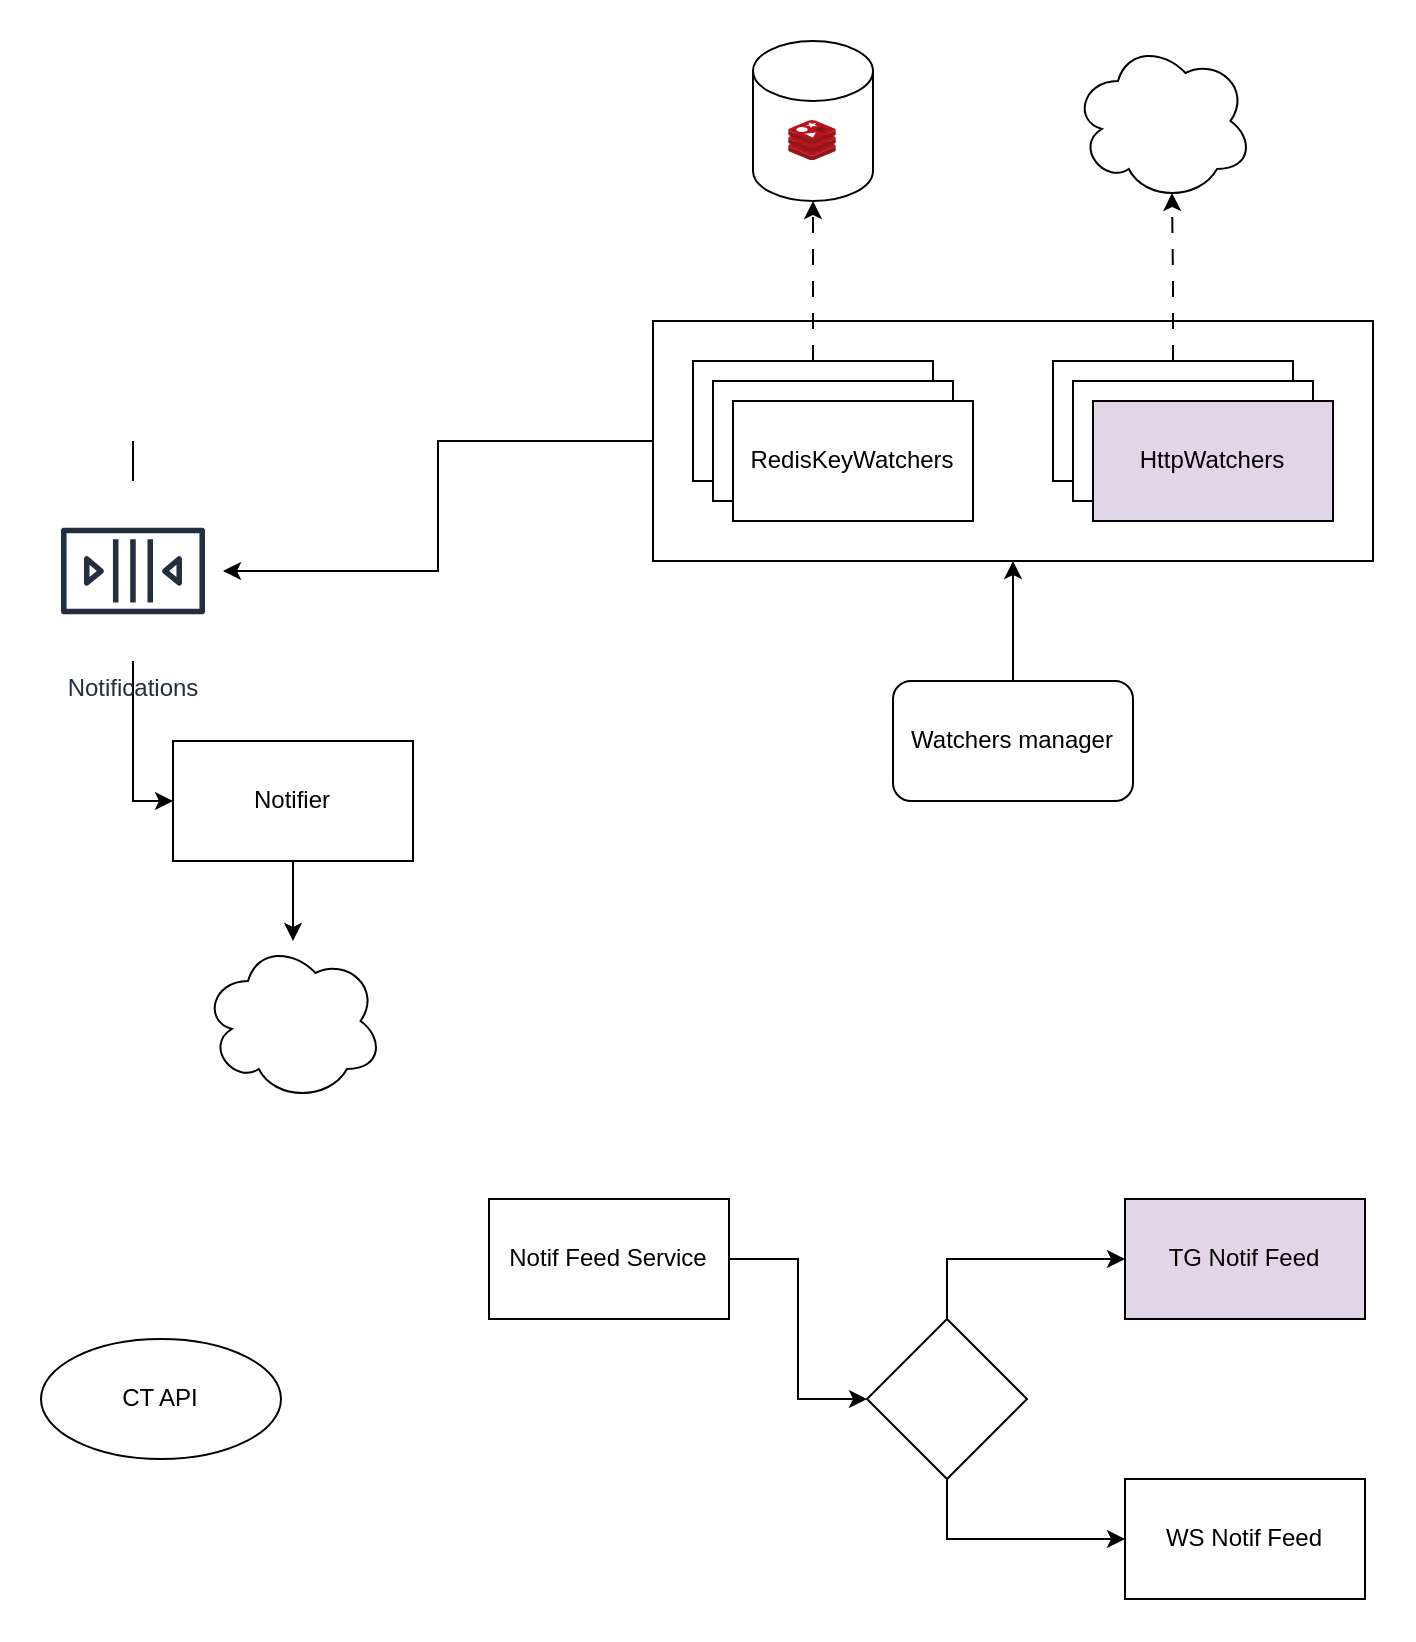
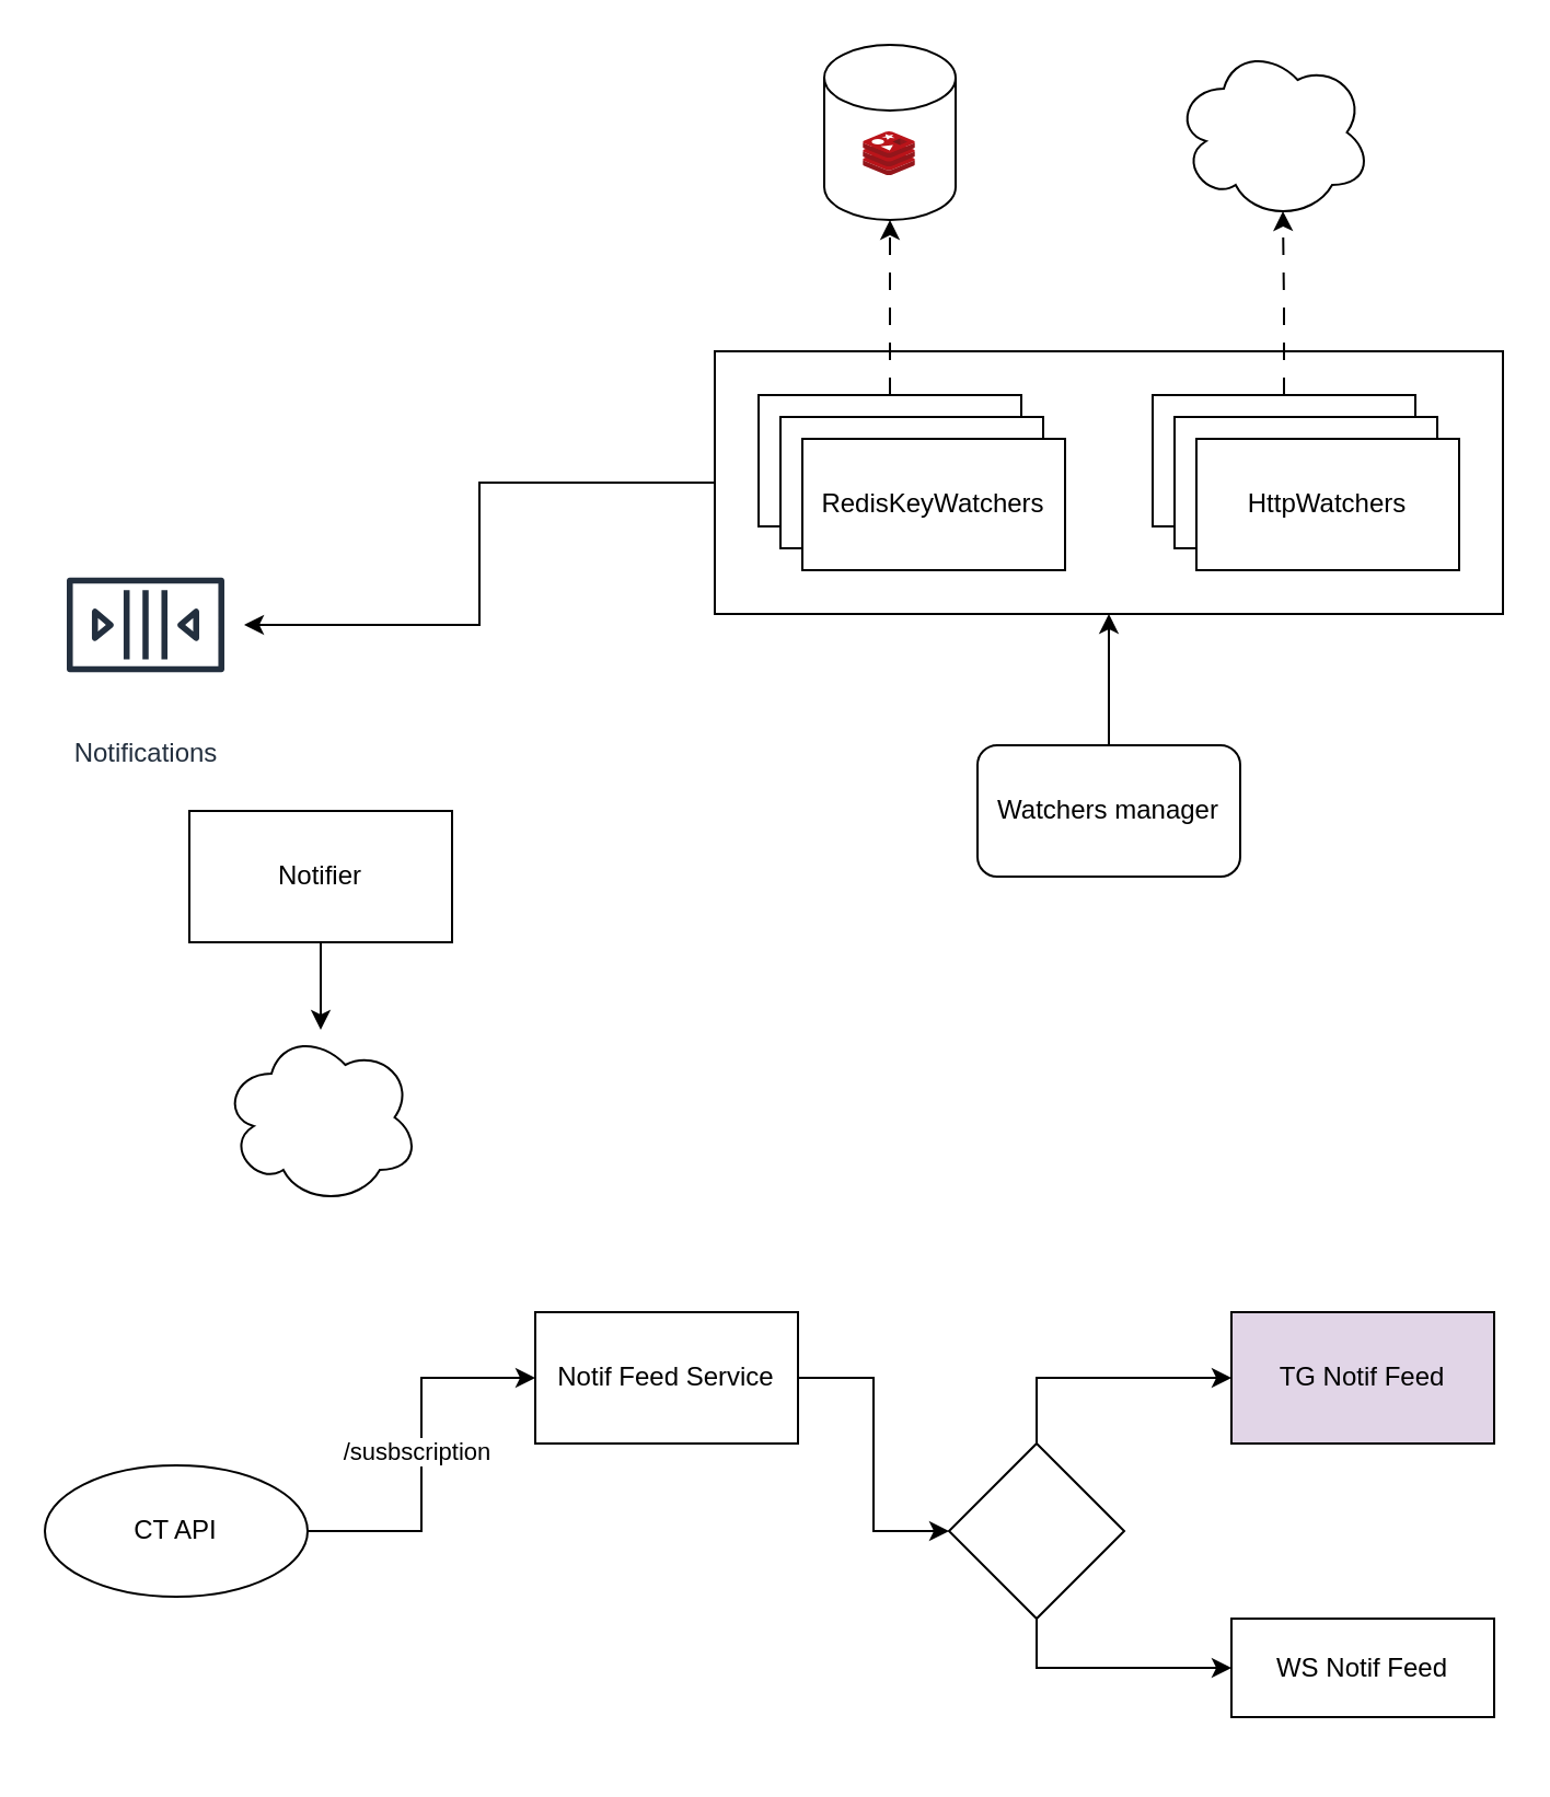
- <mxCell id="7" value="HttpWatchers" style="rounded=0;whiteSpace=wrap;html=1;fillColor=#e1d5e7;" parent="4" vertex="1"><mxGeometry x="20" y="20" width="120" height="60" as="geometry" /></mxCell>
+ <mxCell id="7" value="HttpWatchers" style="rounded=0;whiteSpace=wrap;html=1;" parent="4" vertex="1"><mxGeometry x="20" y="20" width="120" height="60" as="geometry" /></mxCell>
- <mxCell id="16" style="edgeStyle=orthogonalEdgeStyle;rounded=0;orthogonalLoop=1;jettySize=auto;html=1;entryX=0;entryY=0.5;entryDx=0;entryDy=0;" parent="1" source="17" target="15" edge="1"><mxGeometry relative="1" as="geometry"><mxPoint x="56" y="240" as="sourcePoint" /><Array as="points"><mxPoint x="66" y="220" /><mxPoint x="66" y="370" /></Array></mxGeometry></mxCell>
+ <mxCell id="24" style="edgeStyle=orthogonalEdgeStyle;rounded=0;orthogonalLoop=1;jettySize=auto;html=1;exitX=1;exitY=0.5;exitDx=0;exitDy=0;entryX=0;entryY=0.5;entryDx=0;entryDy=0;" edge="1" parent="1" source="26" target="28"><mxGeometry relative="1" as="geometry" /></mxCell>
+ <mxCell id="25" value="/susbscription" style="edgeLabel;html=1;align=center;verticalAlign=middle;resizable=0;points=[];" vertex="1" connectable="0" parent="24"><mxGeometry x="-0.091" y="4" relative="1" as="geometry"><mxPoint x="1" y="-10" as="offset" /></mxGeometry></mxCell>
- <mxCell id="33" value="WS Notif Feed" style="rounded=0;whiteSpace=wrap;html=1;" vertex="1" parent="1"><mxGeometry x="562" y="739" width="120" height="60" as="geometry" /></mxCell>
+ <mxCell id="33" value="WS Notif Feed" style="rounded=0;whiteSpace=wrap;html=1;" vertex="1" parent="1"><mxGeometry x="562" y="739" width="120" height="45" as="geometry" /></mxCell>
